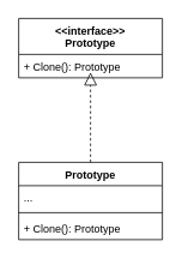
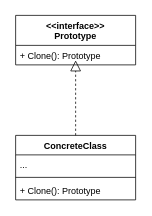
- <mxCell id="4" value="Prototype" style="swimlane;fontStyle=1;align=center;verticalAlign=top;childLayout=stackLayout;horizontal=1;startSize=26;horizontalStack=0;resizeParent=1;resizeParentMax=0;resizeLast=0;collapsible=1;marginBottom=0;" vertex="1" parent="1"><mxGeometry x="20" y="180" width="160" height="86" as="geometry" /></mxCell>
+ <mxCell id="4" value="ConcreteClass" style="swimlane;fontStyle=1;align=center;verticalAlign=top;childLayout=stackLayout;horizontal=1;startSize=26;horizontalStack=0;resizeParent=1;resizeParentMax=0;resizeLast=0;collapsible=1;marginBottom=0;" vertex="1" parent="1"><mxGeometry x="20" y="180" width="160" height="86" as="geometry" /></mxCell>
